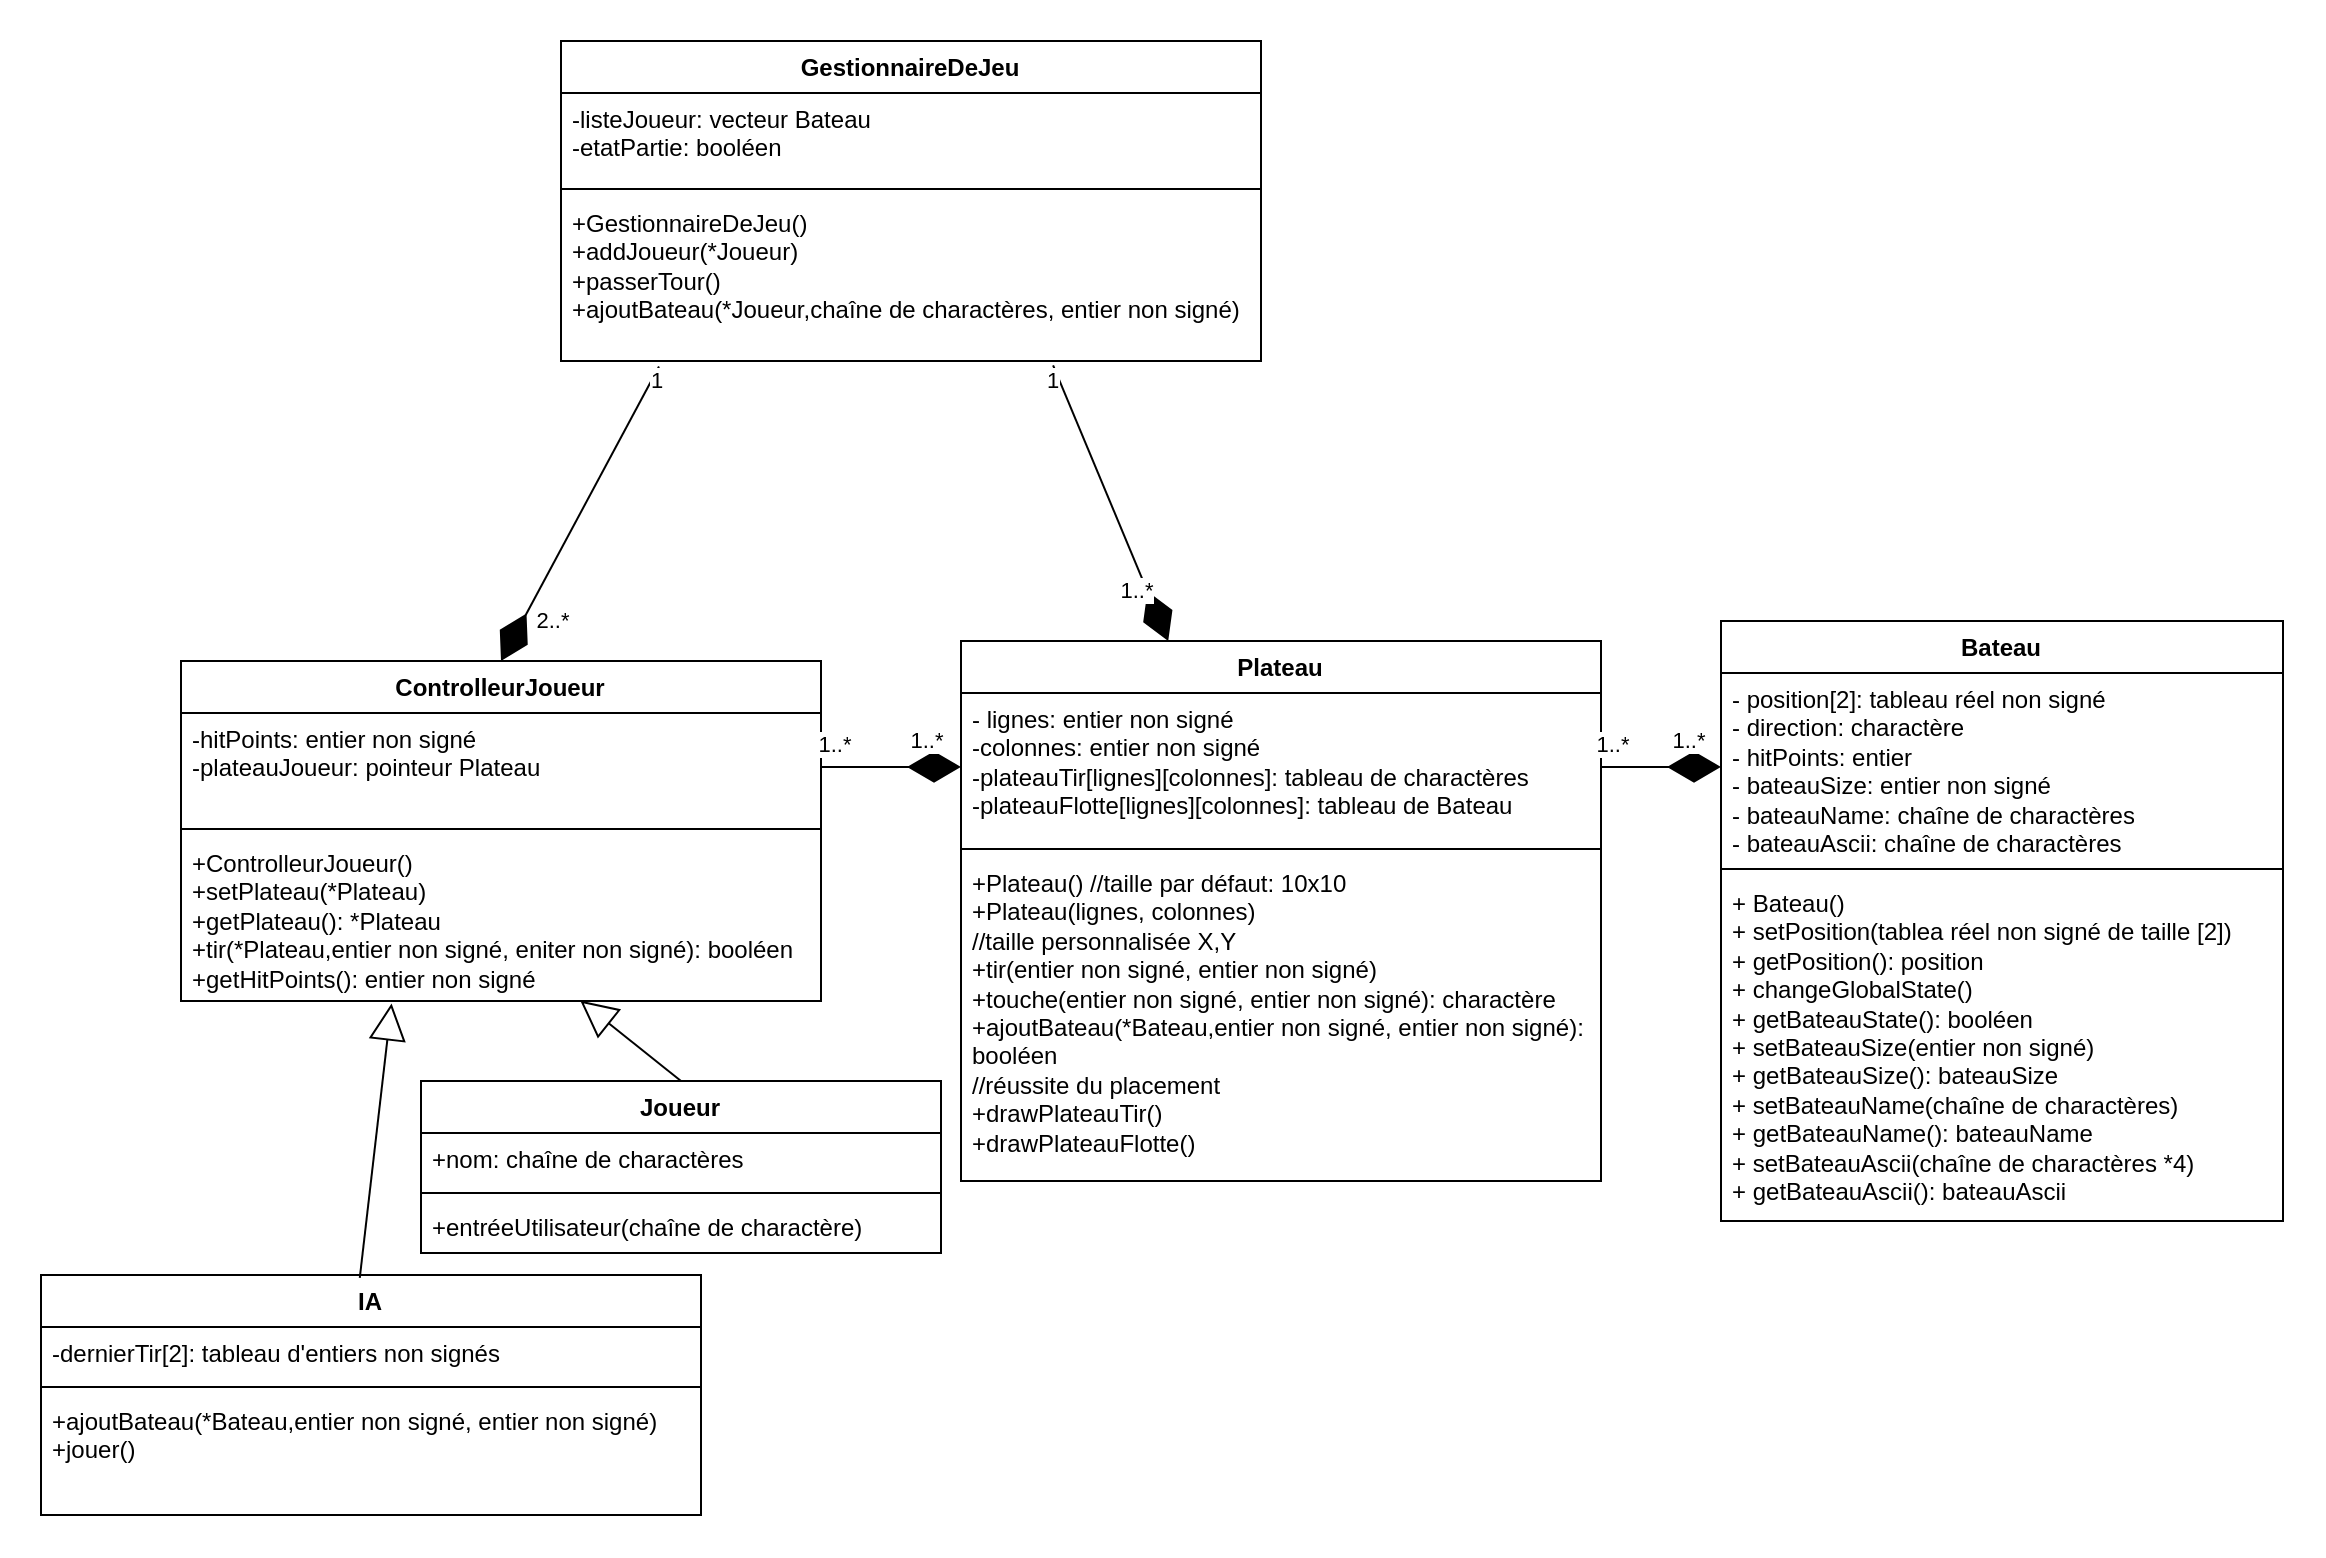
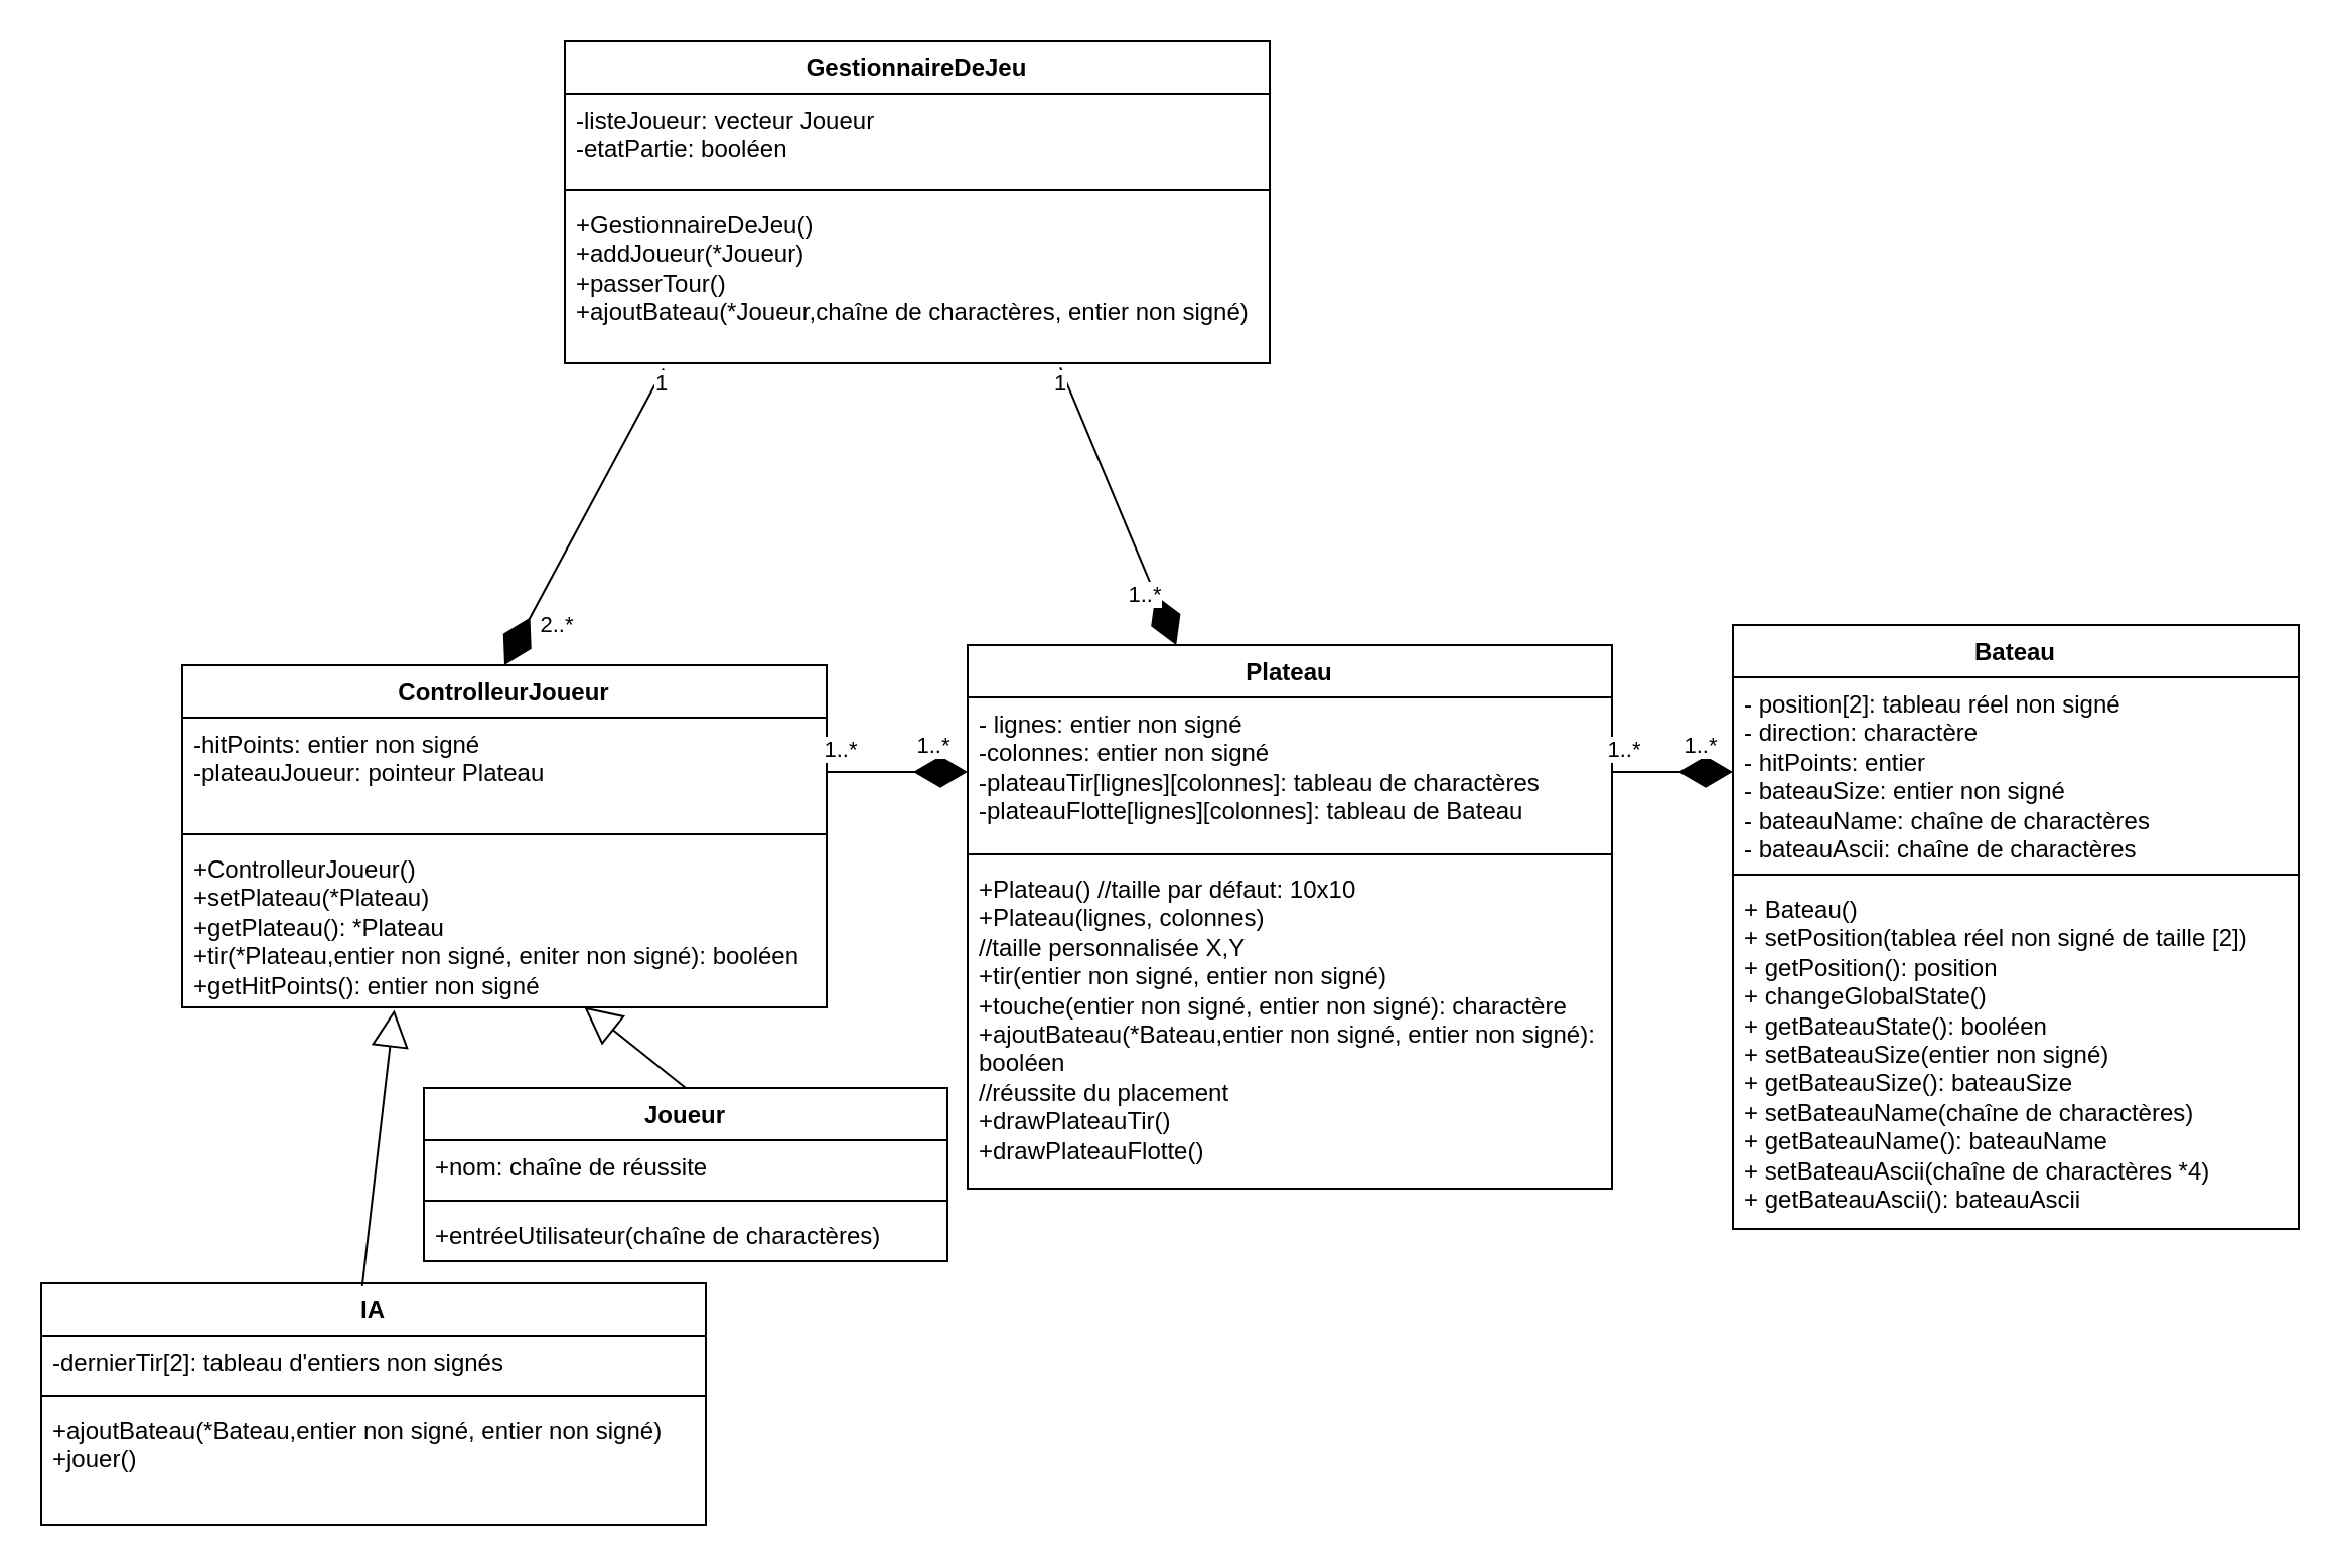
- <mxCell id="15" value="-listeJoueur: vecteur Bateau&lt;div&gt;-etatPartie: booléen&lt;/div&gt;" style="text;strokeColor=none;fillColor=none;align=left;verticalAlign=top;spacingLeft=4;spacingRight=4;overflow=hidden;rotatable=0;points=[[0,0.5],[1,0.5]];portConstraint=eastwest;whiteSpace=wrap;html=1;" vertex="1" parent="14"><mxGeometry y="26" width="350" height="44" as="geometry" /></mxCell>
+ <mxCell id="15" value="-listeJoueur: vecteur Joueur&lt;div&gt;-etatPartie: booléen&lt;/div&gt;" style="text;strokeColor=none;fillColor=none;align=left;verticalAlign=top;spacingLeft=4;spacingRight=4;overflow=hidden;rotatable=0;points=[[0,0.5],[1,0.5]];portConstraint=eastwest;whiteSpace=wrap;html=1;" vertex="1" parent="14"><mxGeometry y="26" width="350" height="44" as="geometry" /></mxCell>
- <mxCell id="22" value="+nom: chaîne de charactères&lt;div&gt;&lt;br&gt;&lt;/div&gt;" style="text;strokeColor=none;fillColor=none;align=left;verticalAlign=top;spacingLeft=4;spacingRight=4;overflow=hidden;rotatable=0;points=[[0,0.5],[1,0.5]];portConstraint=eastwest;whiteSpace=wrap;html=1;" vertex="1" parent="21"><mxGeometry y="26" width="260" height="26" as="geometry" /></mxCell>
+ <mxCell id="22" value="+nom: chaîne de réussite&lt;div&gt;&lt;br&gt;&lt;/div&gt;" style="text;strokeColor=none;fillColor=none;align=left;verticalAlign=top;spacingLeft=4;spacingRight=4;overflow=hidden;rotatable=0;points=[[0,0.5],[1,0.5]];portConstraint=eastwest;whiteSpace=wrap;html=1;" vertex="1" parent="21"><mxGeometry y="26" width="260" height="26" as="geometry" /></mxCell>
- <mxCell id="24" value="+entréeUtilisateur(chaîne de charactère)" style="text;strokeColor=none;fillColor=none;align=left;verticalAlign=top;spacingLeft=4;spacingRight=4;overflow=hidden;rotatable=0;points=[[0,0.5],[1,0.5]];portConstraint=eastwest;whiteSpace=wrap;html=1;" vertex="1" parent="21"><mxGeometry y="60" width="260" height="26" as="geometry" /></mxCell>
+ <mxCell id="24" value="+entréeUtilisateur(chaîne de charactères)" style="text;strokeColor=none;fillColor=none;align=left;verticalAlign=top;spacingLeft=4;spacingRight=4;overflow=hidden;rotatable=0;points=[[0,0.5],[1,0.5]];portConstraint=eastwest;whiteSpace=wrap;html=1;" vertex="1" parent="21"><mxGeometry y="60" width="260" height="26" as="geometry" /></mxCell>
